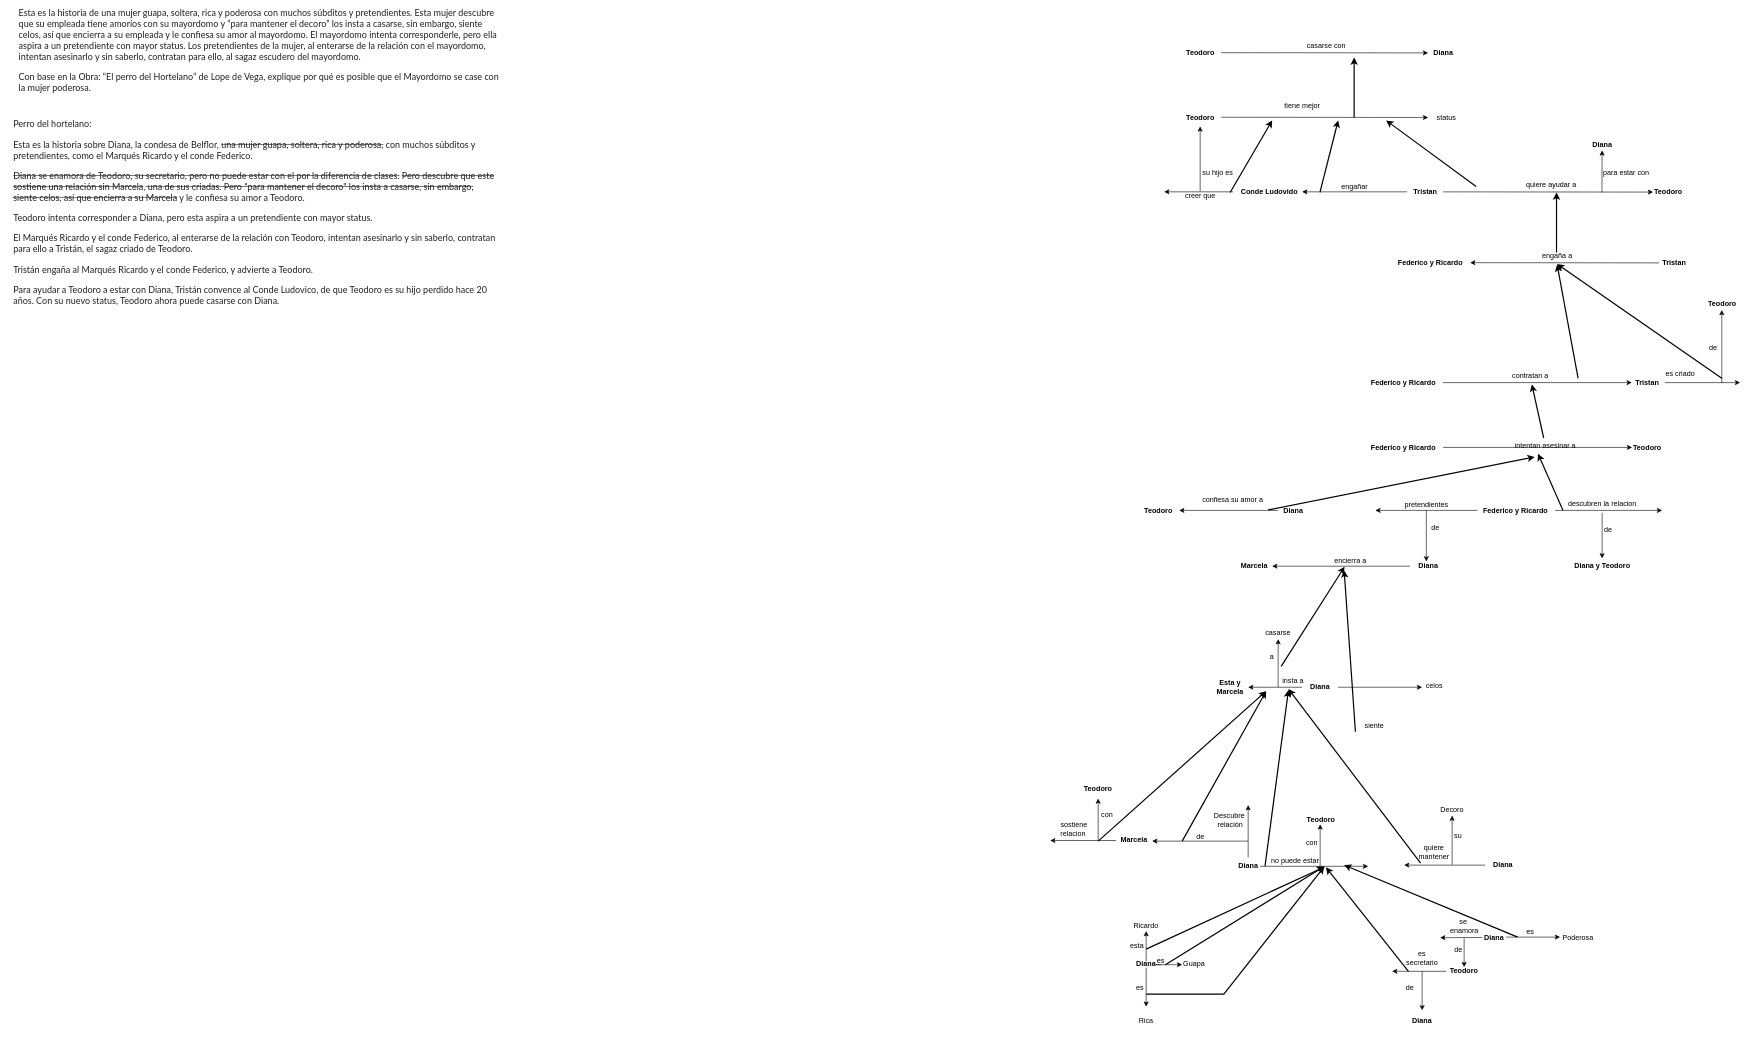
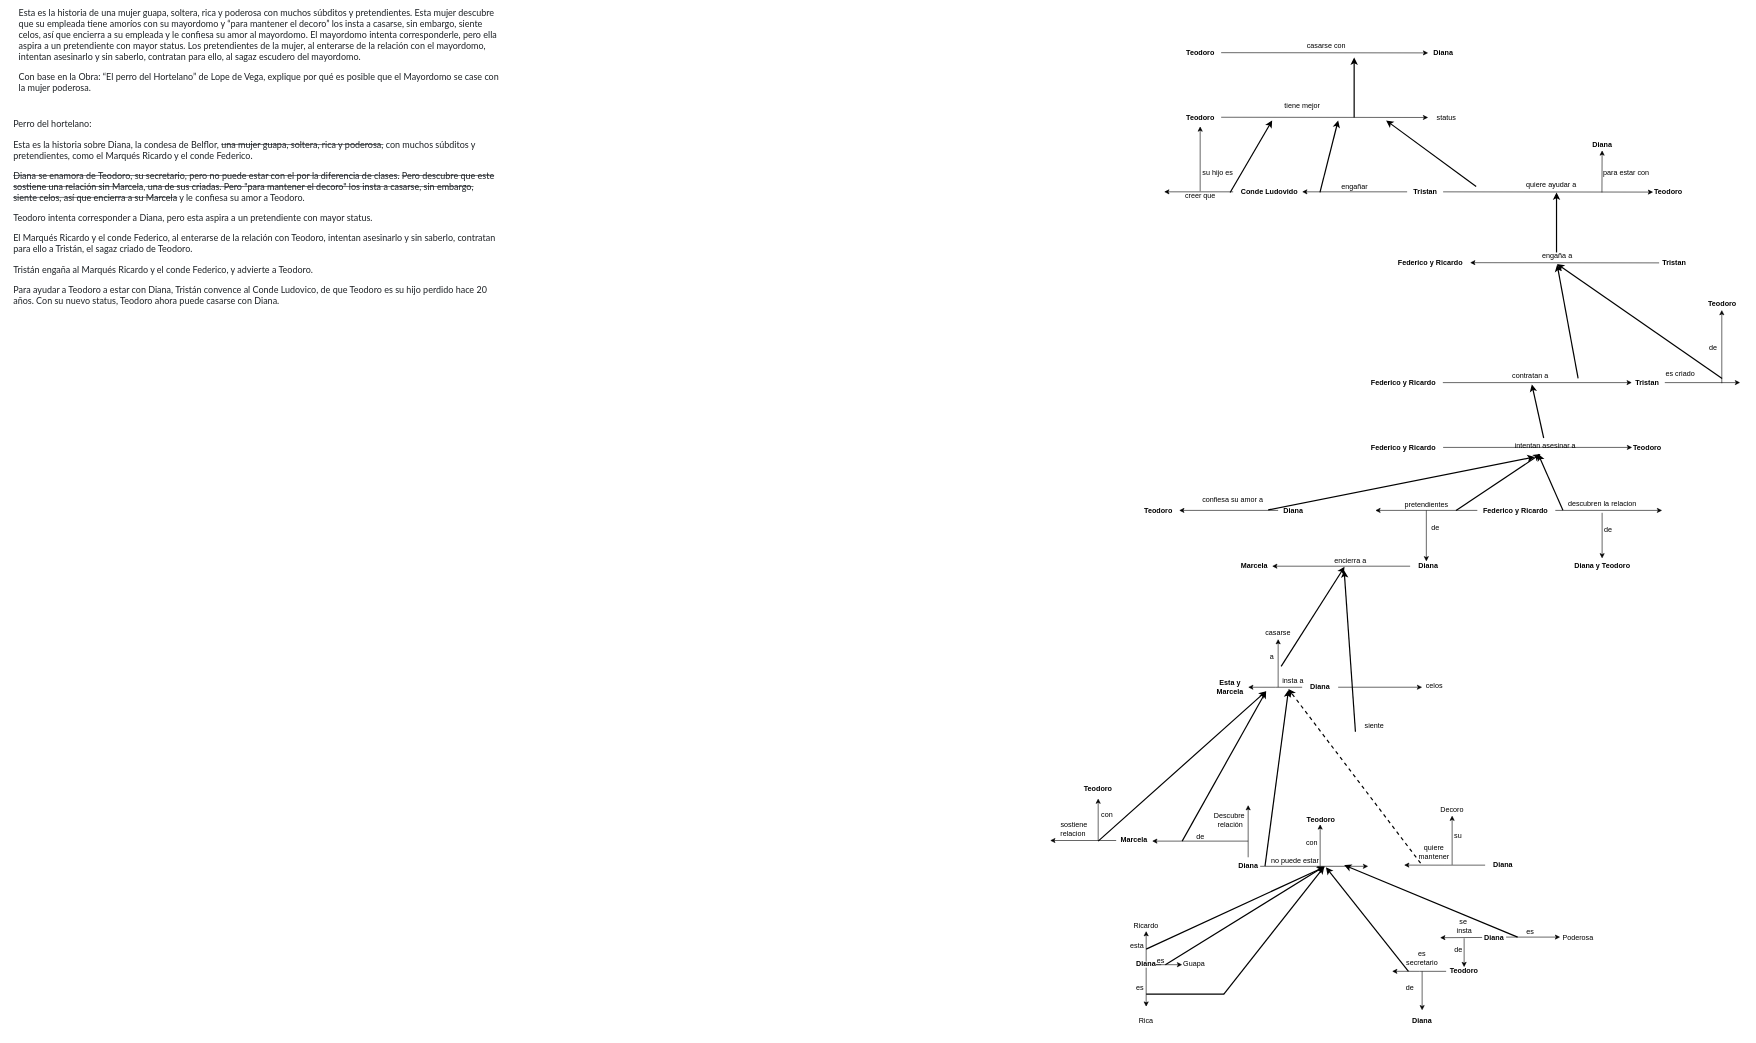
+ <mxCell id="94" style="edgeStyle=none;rounded=0;orthogonalLoop=1;jettySize=auto;html=1;entryX=0.436;entryY=0.937;entryDx=0;entryDy=0;entryPerimeter=0;strokeWidth=2;exitX=0.994;exitY=0.841;exitDx=0;exitDy=0;exitPerimeter=0;" parent="1" source="83" target="93" edge="1"><mxGeometry relative="1" as="geometry" /></mxCell>
- <mxCell id="13" style="rounded=0;orthogonalLoop=1;jettySize=auto;html=1;entryX=0.368;entryY=0.923;entryDx=0;entryDy=0;entryPerimeter=0;exitX=0.124;exitY=1.127;exitDx=0;exitDy=0;exitPerimeter=0;strokeWidth=2;" parent="1" source="67" target="8" edge="1"><mxGeometry relative="1" as="geometry"><mxPoint x="2230" y="1231.25" as="sourcePoint" /><mxPoint x="2090" y="1189.75" as="targetPoint" /></mxGeometry></mxCell>
+ <mxCell id="13" style="rounded=0;orthogonalLoop=1;jettySize=auto;html=1;entryX=0.368;entryY=0.923;entryDx=0;entryDy=0;entryPerimeter=0;exitX=0.124;exitY=1.127;exitDx=0;exitDy=0;exitPerimeter=0;strokeWidth=2;dashed=1;" parent="1" source="67" target="8" edge="1"><mxGeometry relative="1" as="geometry"><mxPoint x="2230" y="1231.25" as="sourcePoint" /><mxPoint x="2090" y="1189.75" as="targetPoint" /></mxGeometry></mxCell>
- <mxCell id="38" value="se&amp;nbsp;&lt;div&gt;enamora&lt;/div&gt;" style="text;html=1;align=center;verticalAlign=middle;resizable=0;points=[];autosize=1;strokeColor=none;fillColor=none;" parent="1" vertex="1"><mxGeometry x="2405" y="1523.25" width="70" height="40" as="geometry" /></mxCell>
+ <mxCell id="38" value="se&amp;nbsp;&lt;div&gt;insta&lt;/div&gt;" style="text;html=1;align=center;verticalAlign=middle;resizable=0;points=[];autosize=1;strokeColor=none;fillColor=none;" parent="1" vertex="1"><mxGeometry x="2405" y="1523.25" width="70" height="40" as="geometry" /></mxCell>
